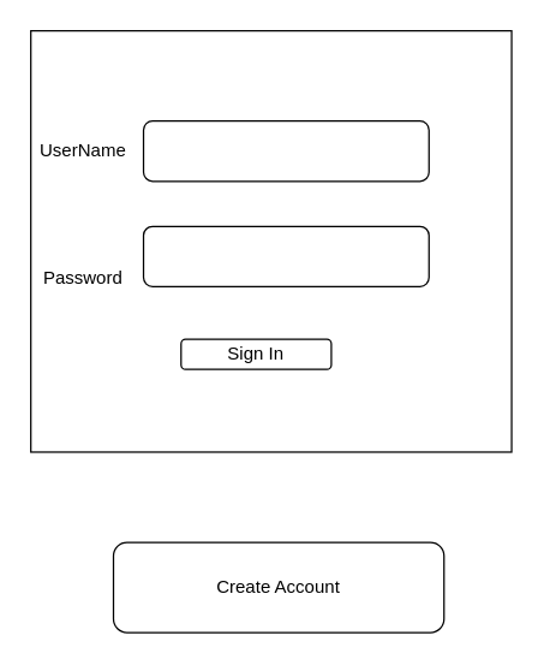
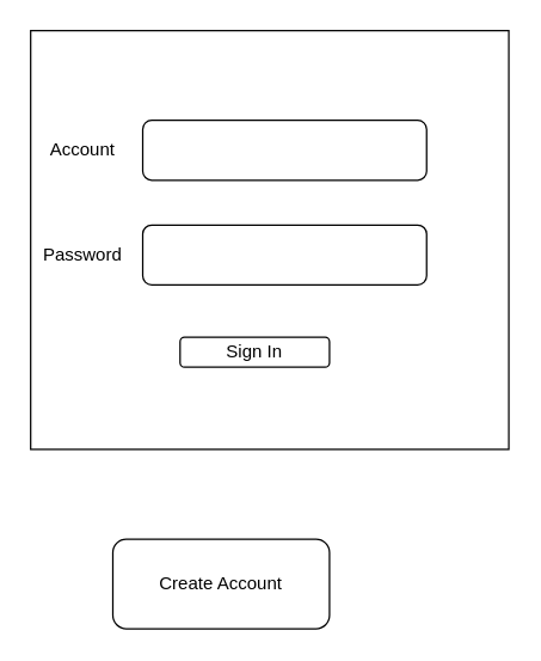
- <mxCell id="3" value="UserName" style="text;html=1;strokeColor=none;fillColor=none;align=center;verticalAlign=middle;whiteSpace=wrap;rounded=0;hachureGap=4;pointerEvents=0;" vertex="1" parent="1"><mxGeometry x="35" y="90" width="40" height="20" as="geometry" /></mxCell>
+ <mxCell id="3" value="Account" style="text;html=1;strokeColor=none;fillColor=none;align=center;verticalAlign=middle;whiteSpace=wrap;rounded=0;hachureGap=4;pointerEvents=0;" vertex="1" parent="1"><mxGeometry x="35" y="90" width="40" height="20" as="geometry" /></mxCell>
- <mxCell id="6" value="Password" style="text;html=1;strokeColor=none;fillColor=none;align=center;verticalAlign=middle;whiteSpace=wrap;rounded=0;hachureGap=4;pointerEvents=0;" vertex="1" parent="1"><mxGeometry x="35" y="175" width="40" height="20" as="geometry" /></mxCell>
+ <mxCell id="6" value="Password" style="text;html=1;strokeColor=none;fillColor=none;align=center;verticalAlign=middle;whiteSpace=wrap;rounded=0;hachureGap=4;pointerEvents=0;" vertex="1" parent="1"><mxGeometry x="35" y="160" width="40" height="20" as="geometry" /></mxCell>
- <mxCell id="8" value="Create Account" style="rounded=1;whiteSpace=wrap;html=1;hachureGap=4;pointerEvents=0;" vertex="1" parent="1"><mxGeometry x="75" y="360" width="220" height="60" as="geometry" /></mxCell>
+ <mxCell id="8" value="Create Account" style="rounded=1;whiteSpace=wrap;html=1;hachureGap=4;pointerEvents=0;" vertex="1" parent="1"><mxGeometry x="75" y="360" width="145" height="60" as="geometry" /></mxCell>
